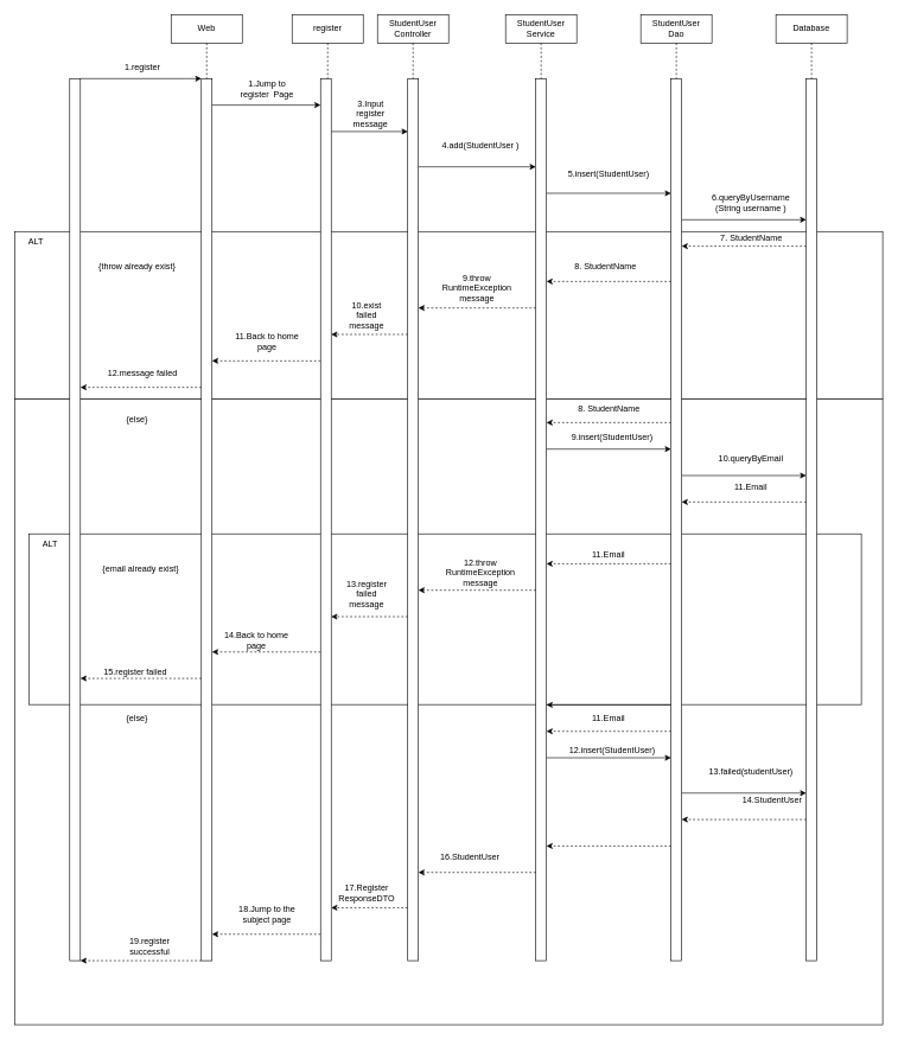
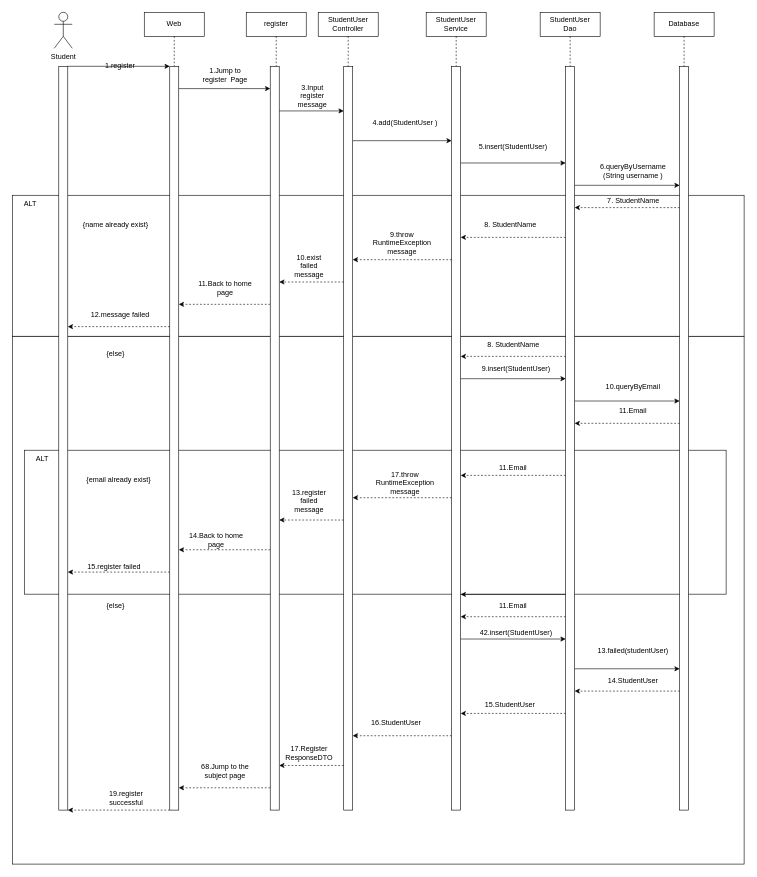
+ <mxCell id="9" value="Student" style="shape=umlActor;verticalLabelPosition=bottom;verticalAlign=top;html=1;outlineConnect=0;" vertex="1" parent="1"><mxGeometry x="90" y="20" width="30" height="60" as="geometry" /></mxCell>
- <mxCell id="10" value="1.register" style="text;html=1;strokeColor=none;fillColor=none;align=center;verticalAlign=middle;whiteSpace=wrap;rounded=0;" vertex="1" parent="1"><mxGeometry x="170" y="80" width="60" height="30" as="geometry" /></mxCell>
+ <mxCell id="10" value="1.register" style="text;html=1;strokeColor=none;fillColor=none;align=center;verticalAlign=middle;whiteSpace=wrap;rounded=0;" vertex="1" parent="1"><mxGeometry x="170" y="95" width="60" height="30" as="geometry" /></mxCell>
- <mxCell id="65" value="{throw already exist}" style="text;html=1;strokeColor=none;fillColor=none;align=center;verticalAlign=middle;whiteSpace=wrap;rounded=0;" vertex="1" parent="1"><mxGeometry x="120" y="355" width="145" height="40" as="geometry" /></mxCell>
+ <mxCell id="65" value="{name already exist}" style="text;html=1;strokeColor=none;fillColor=none;align=center;verticalAlign=middle;whiteSpace=wrap;rounded=0;" vertex="1" parent="1"><mxGeometry x="120" y="355" width="145" height="40" as="geometry" /></mxCell>
- <mxCell id="22" value="12.throw&lt;br&gt;RuntimeException&lt;br&gt;message" style="text;html=1;strokeColor=none;fillColor=none;align=center;verticalAlign=middle;whiteSpace=wrap;rounded=0;" vertex="1" parent="1"><mxGeometry x="645" y="790" width="60" height="30" as="geometry" /></mxCell>
+ <mxCell id="22" value="17.throw&lt;br&gt;RuntimeException&lt;br&gt;message" style="text;html=1;strokeColor=none;fillColor=none;align=center;verticalAlign=middle;whiteSpace=wrap;rounded=0;" vertex="1" parent="1"><mxGeometry x="645" y="790" width="60" height="30" as="geometry" /></mxCell>
- <mxCell id="74" value="12.insert(StudentUser&lt;span style=&quot;background-color: initial;&quot;&gt;)&lt;/span&gt;" style="text;html=1;strokeColor=none;fillColor=none;align=center;verticalAlign=middle;whiteSpace=wrap;rounded=0;" vertex="1" parent="1"><mxGeometry x="795" y="1040" width="130" height="30" as="geometry" /></mxCell>
+ <mxCell id="74" value="42.insert(StudentUser&lt;span style=&quot;background-color: initial;&quot;&gt;)&lt;/span&gt;" style="text;html=1;strokeColor=none;fillColor=none;align=center;verticalAlign=middle;whiteSpace=wrap;rounded=0;" vertex="1" parent="1"><mxGeometry x="795" y="1040" width="130" height="30" as="geometry" /></mxCell>
- <mxCell id="76" value="14.StudentUser" style="text;html=1;strokeColor=none;fillColor=none;align=center;verticalAlign=middle;whiteSpace=wrap;rounded=0;" vertex="1" parent="1"><mxGeometry x="1055" y="1110" width="60" height="30" as="geometry" /></mxCell>
+ <mxCell id="76" value="14.StudentUser" style="text;html=1;strokeColor=none;fillColor=none;align=center;verticalAlign=middle;whiteSpace=wrap;rounded=0;" vertex="1" parent="1"><mxGeometry x="1025" y="1120" width="60" height="30" as="geometry" /></mxCell>
+ <mxCell id="79" value="15.StudentUser" style="text;html=1;strokeColor=none;fillColor=none;align=center;verticalAlign=middle;whiteSpace=wrap;rounded=0;" vertex="1" parent="1"><mxGeometry x="820" y="1160" width="60" height="30" as="geometry" /></mxCell>
- <mxCell id="24" value="18.Jump to the subject page" style="text;html=1;strokeColor=none;fillColor=none;align=center;verticalAlign=middle;whiteSpace=wrap;rounded=0;" vertex="1" parent="1"><mxGeometry x="320" y="1270" width="110" height="30" as="geometry" /></mxCell>
+ <mxCell id="24" value="68.Jump to the subject page" style="text;html=1;strokeColor=none;fillColor=none;align=center;verticalAlign=middle;whiteSpace=wrap;rounded=0;" vertex="1" parent="1"><mxGeometry x="320" y="1270" width="110" height="30" as="geometry" /></mxCell>
